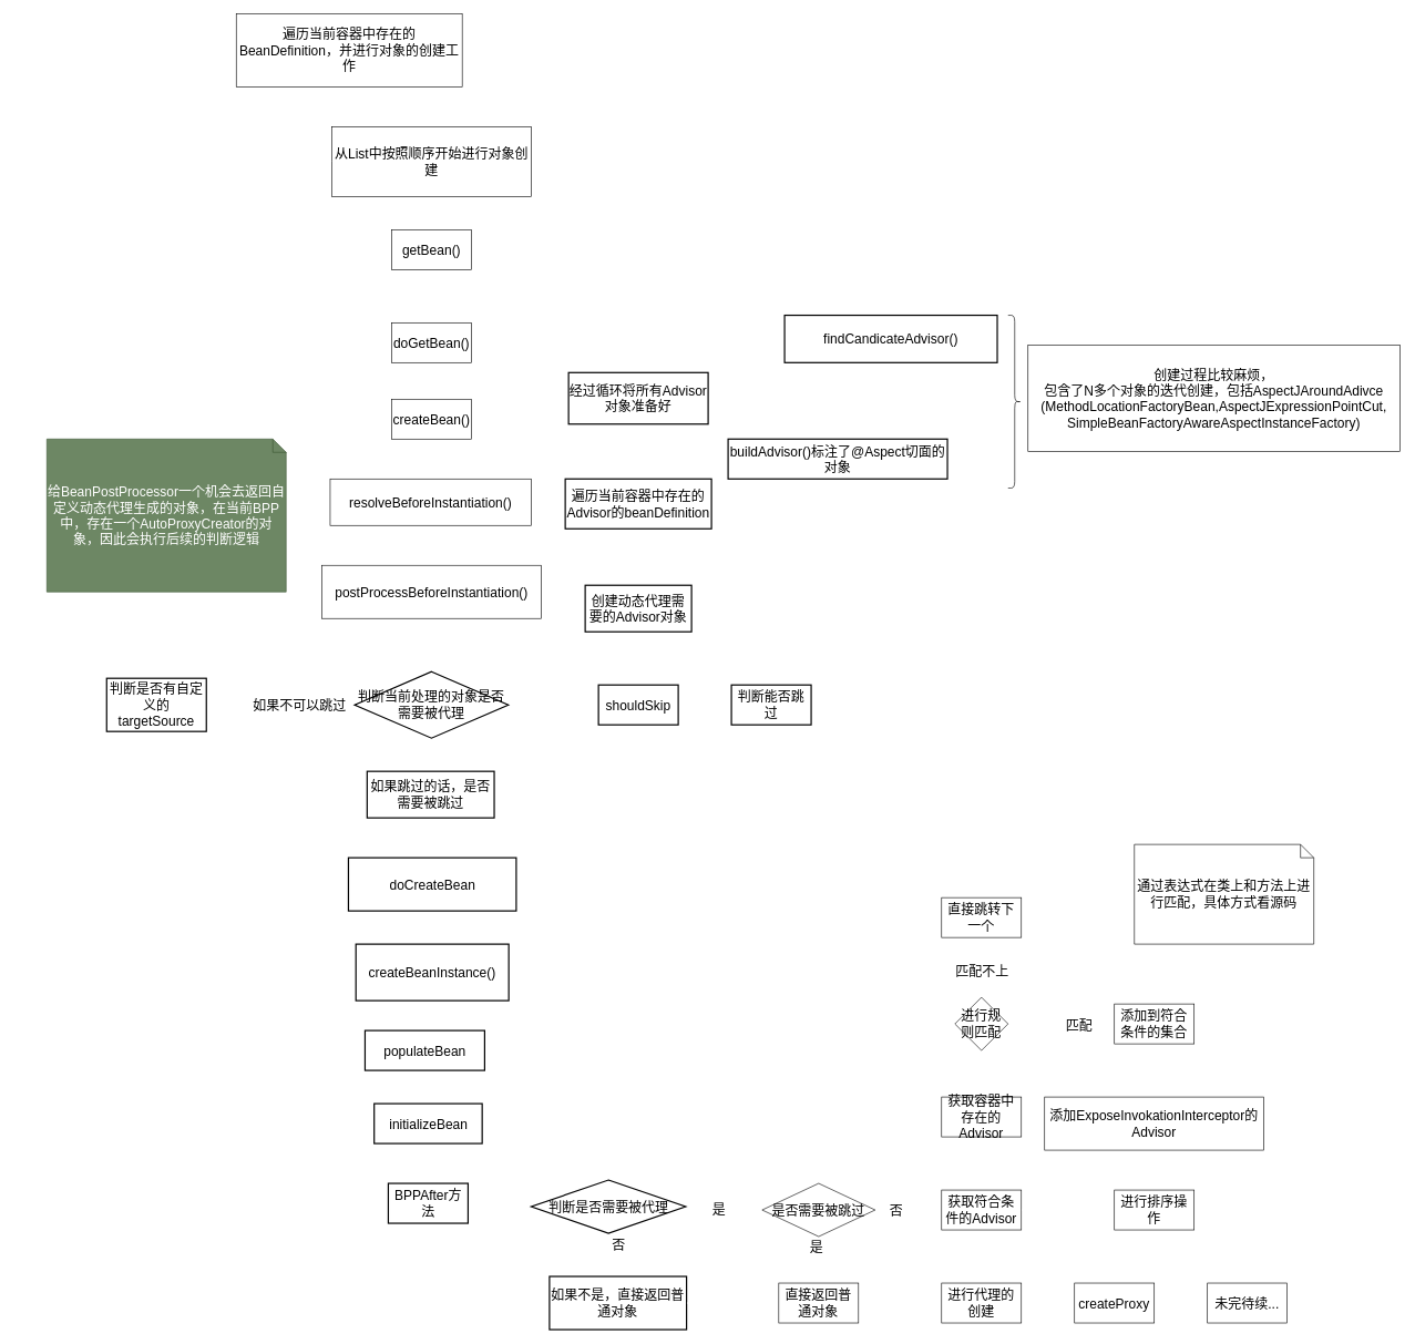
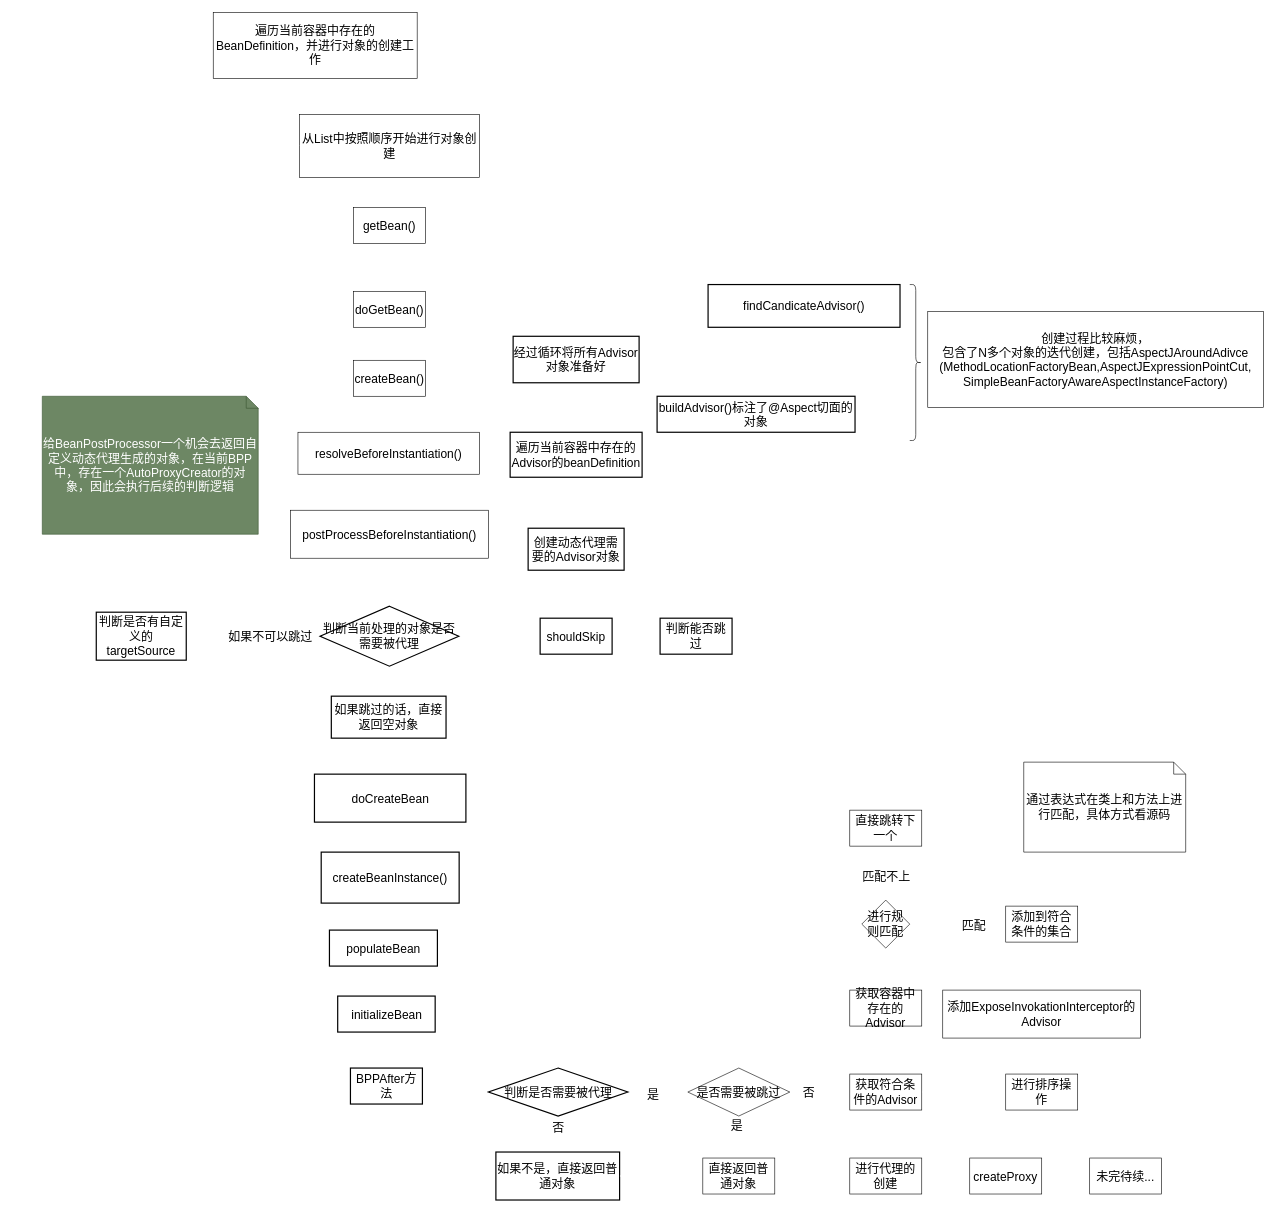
- <mxCell id="23" value="如果跳过的话，是否需要被跳过" style="whiteSpace=wrap;html=1;fontSize=20;strokeWidth=2;" vertex="1" parent="1"><mxGeometry x="551.87" y="1160" width="191.26" height="70" as="geometry" /></mxCell>
+ <mxCell id="23" value="如果跳过的话，直接返回空对象" style="whiteSpace=wrap;html=1;fontSize=20;strokeWidth=2;" vertex="1" parent="1"><mxGeometry x="551.87" y="1160" width="191.26" height="70" as="geometry" /></mxCell>
- <mxCell id="55" value="判断是否需要被代理" style="rhombus;whiteSpace=wrap;html=1;fontSize=20;strokeWidth=2;" vertex="1" parent="1"><mxGeometry x="798.75" y="1775" width="232.5" height="80" as="geometry" /></mxCell>
+ <mxCell id="55" value="判断是否需要被代理" style="rhombus;whiteSpace=wrap;html=1;fontSize=20;strokeWidth=2;" vertex="1" parent="1"><mxGeometry x="813.75" y="1780" width="232.5" height="80" as="geometry" /></mxCell>
